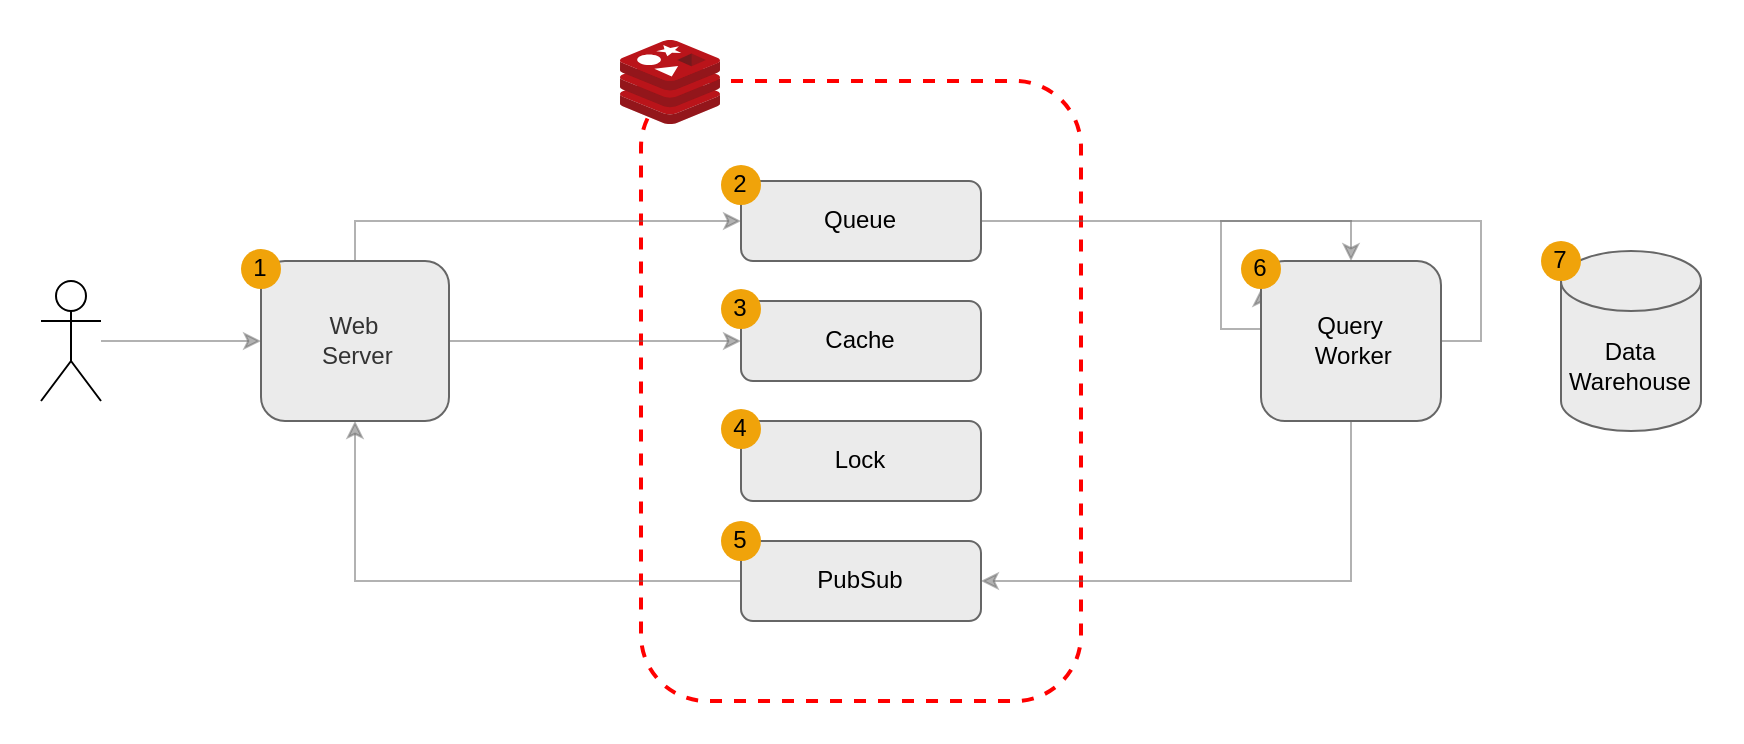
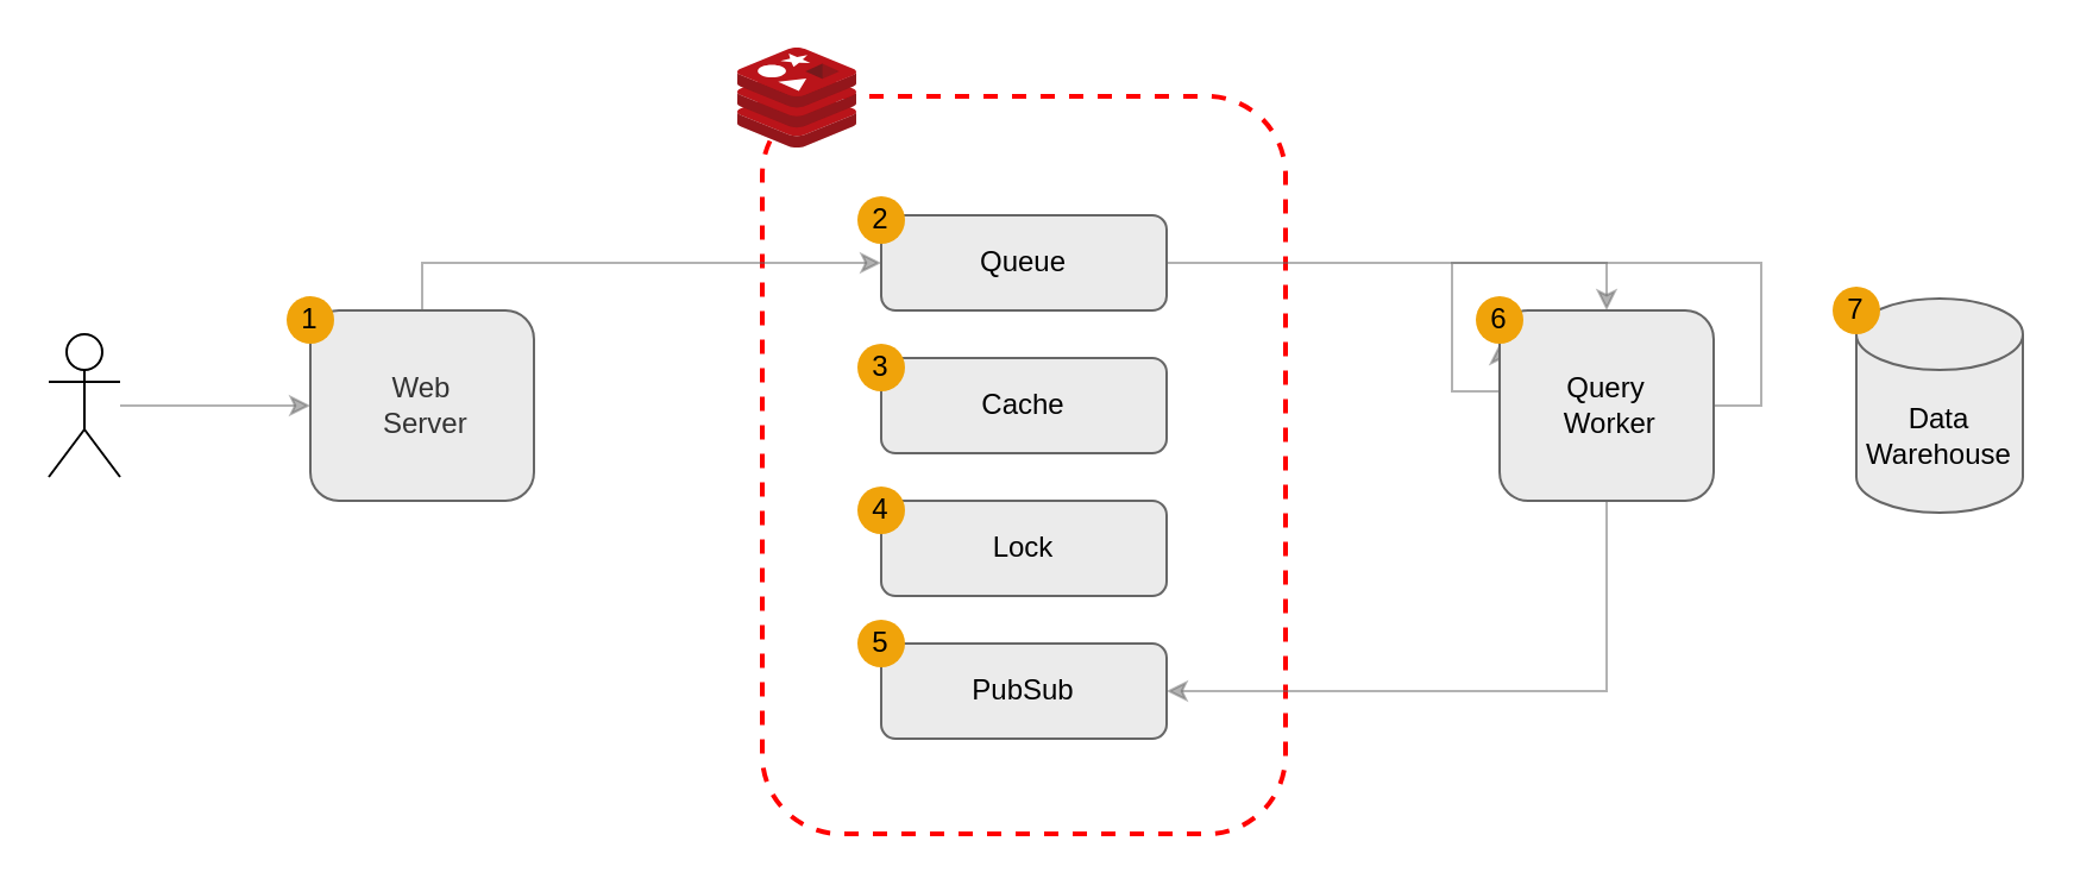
- <mxCell id="3" style="edgeStyle=elbowEdgeStyle;rounded=0;orthogonalLoop=1;jettySize=auto;html=1;exitX=1;exitY=0.5;exitDx=0;exitDy=0;strokeColor=#666666;opacity=50;" edge="1" parent="1" source="5" target="14"><mxGeometry relative="1" as="geometry" /></mxCell>
+ <mxCell id="3" style="edgeStyle=elbowEdgeStyle;rounded=0;orthogonalLoop=1;jettySize=auto;html=1;exitX=1;exitY=0.5;exitDx=0;exitDy=0;strokeColor=#666666;opacity=50;" edge="1" parent="1" source="5" target="19"><mxGeometry relative="1" as="geometry" /></mxCell>
- <mxCell id="16" style="edgeStyle=elbowEdgeStyle;rounded=0;orthogonalLoop=1;jettySize=auto;html=1;exitX=0;exitY=0.5;exitDx=0;exitDy=0;elbow=vertical;strokeColor=#666666;opacity=50;" edge="1" parent="1" source="17" target="5"><mxGeometry relative="1" as="geometry"><Array as="points"><mxPoint x="290" y="290" /></Array></mxGeometry></mxCell>
